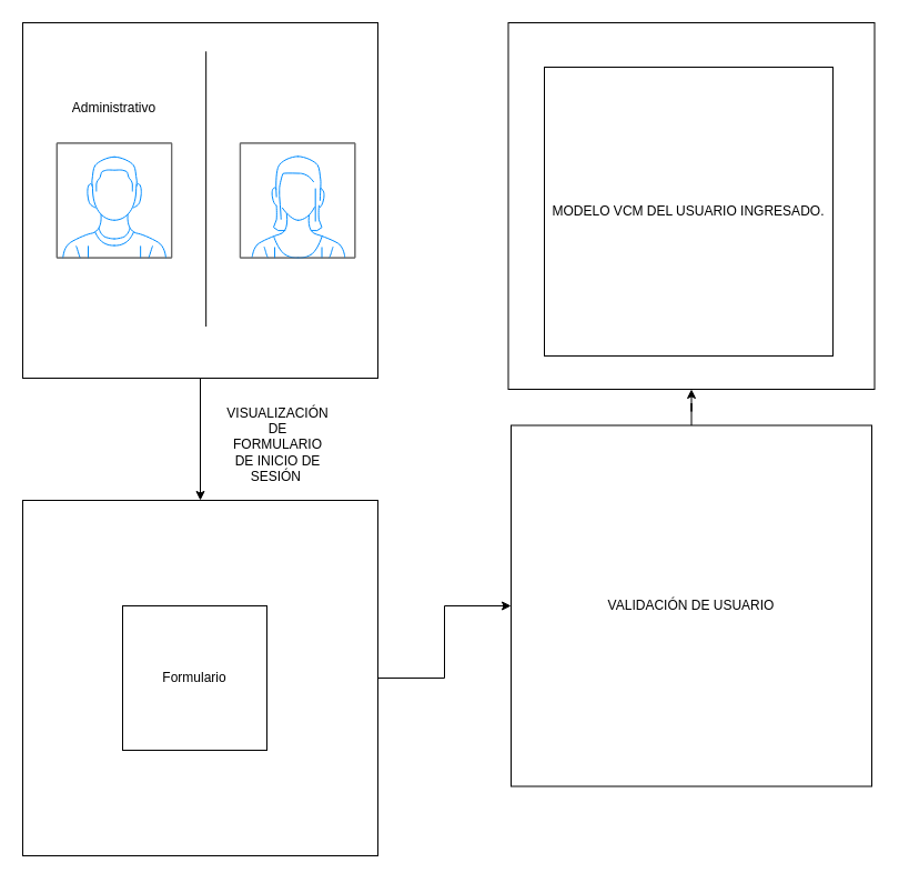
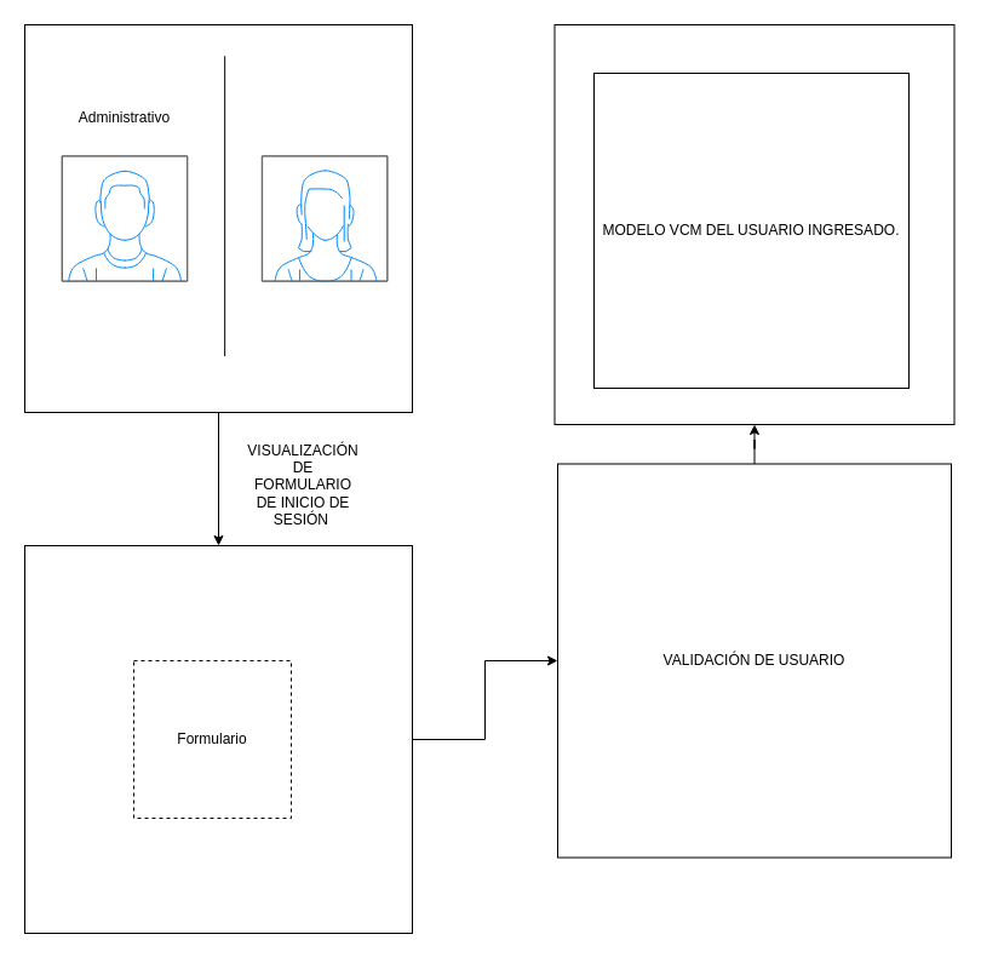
- <mxCell id="13" value="Formulario" style="whiteSpace=wrap;html=1;aspect=fixed;" parent="3" vertex="1"><mxGeometry x="90" y="525" width="130" height="130" as="geometry" /></mxCell>
+ <mxCell id="13" value="Formulario" style="whiteSpace=wrap;html=1;aspect=fixed;dashed=1;" parent="3" vertex="1"><mxGeometry x="90" y="525" width="130" height="130" as="geometry" /></mxCell>
